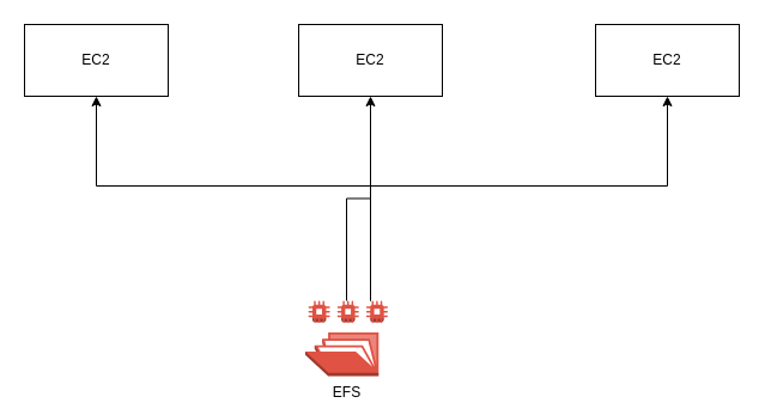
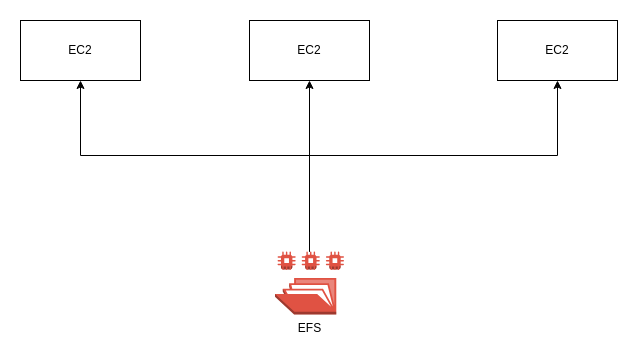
- <mxCell id="8" value="EFS" style="outlineConnect=0;dashed=0;verticalLabelPosition=bottom;verticalAlign=top;align=center;html=1;shape=mxgraph.aws3.efs_share;fillColor=#E05243;gradientColor=none;" vertex="1" parent="1"><mxGeometry x="254.5" y="251" width="69" height="63" as="geometry" /></mxCell>
+ <mxCell id="8" value="EFS" style="outlineConnect=0;dashed=0;verticalLabelPosition=bottom;verticalAlign=top;align=center;html=1;shape=mxgraph.aws3.efs_share;fillColor=#E05243;gradientColor=none;" vertex="1" parent="1"><mxGeometry x="274.5" y="251" width="69" height="63" as="geometry" /></mxCell>
